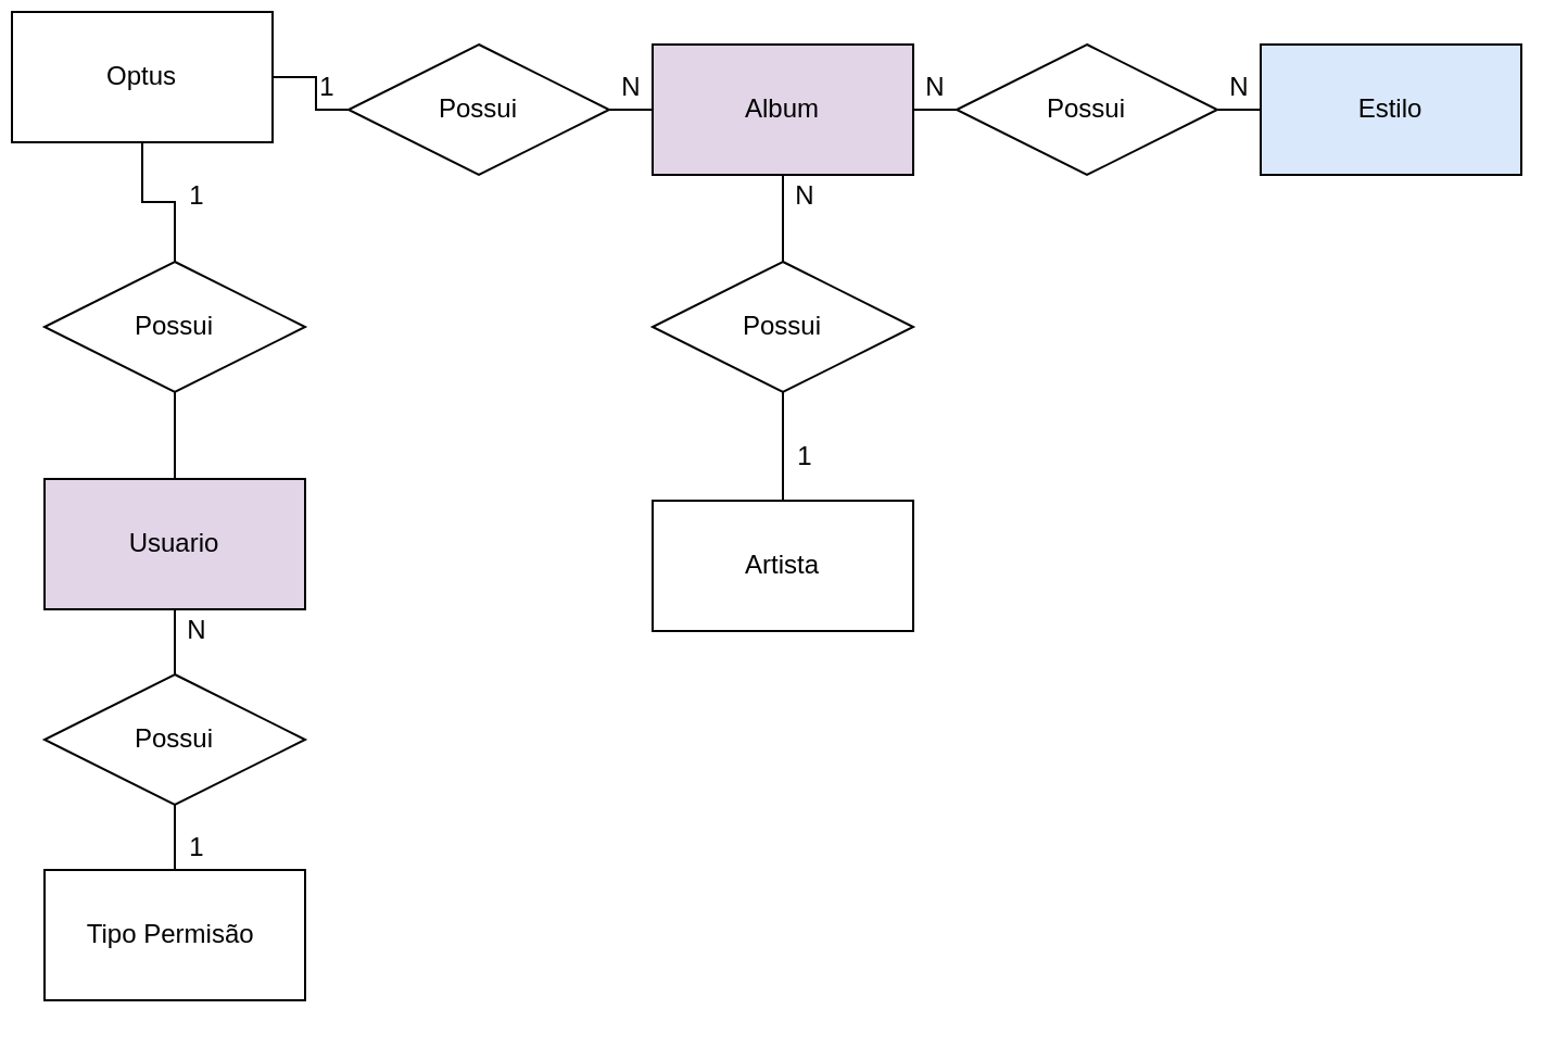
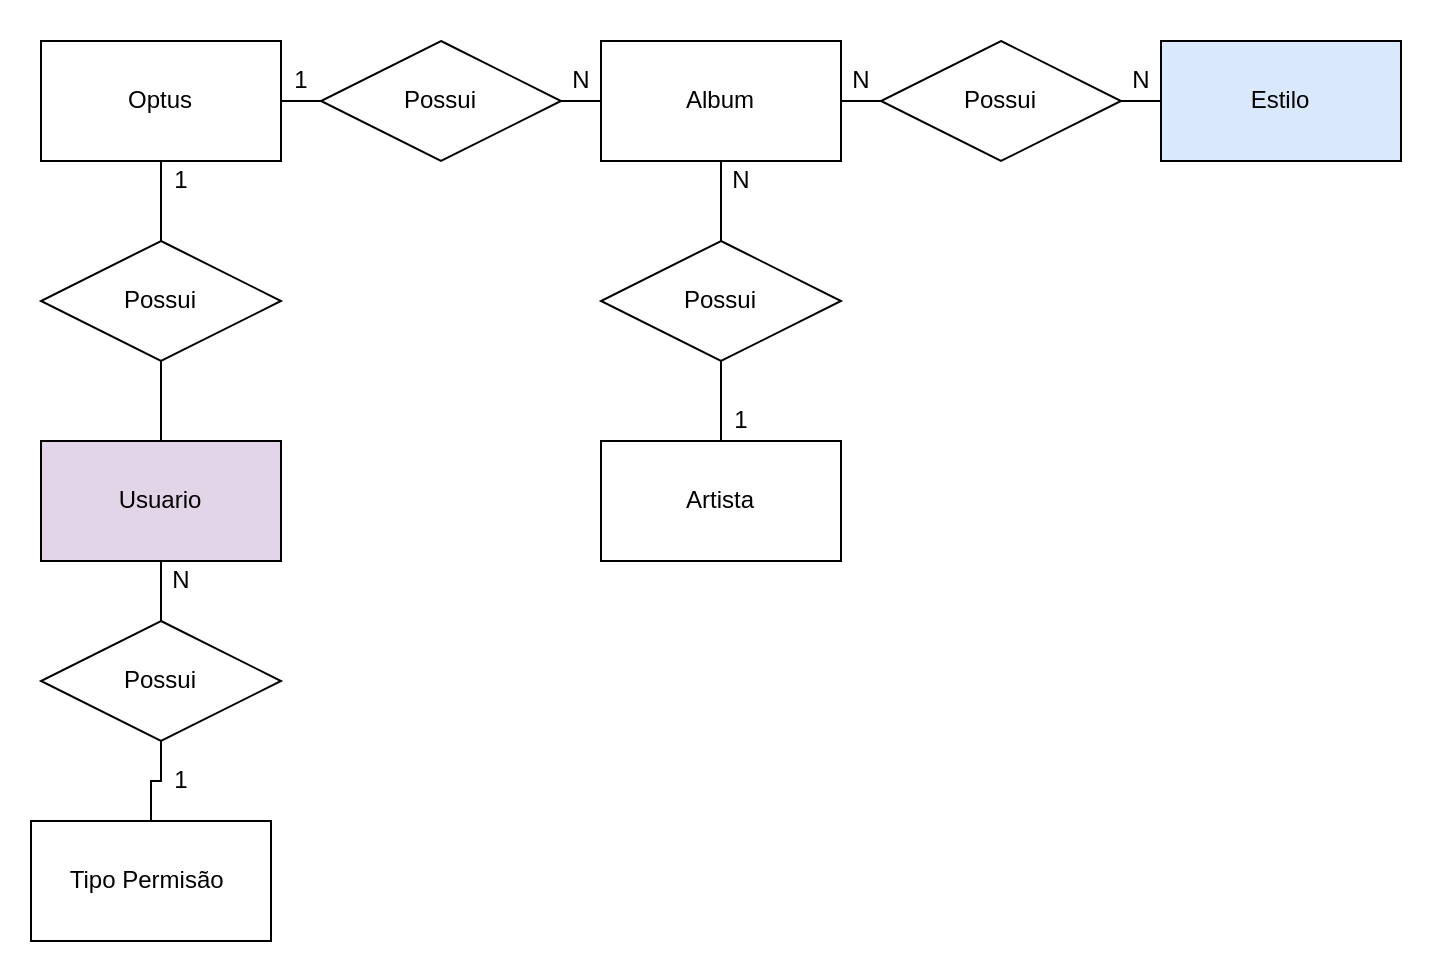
- <mxCell id="3" value="Optus" style="rounded=0;whiteSpace=wrap;html=1;" parent="1" vertex="1"><mxGeometry x="5" y="5" width="120" height="60" as="geometry" /></mxCell>
+ <mxCell id="3" value="Optus" style="rounded=0;whiteSpace=wrap;html=1;" parent="1" vertex="1"><mxGeometry x="20" y="20" width="120" height="60" as="geometry" /></mxCell>
- <mxCell id="5" value="Album" style="rounded=0;whiteSpace=wrap;html=1;fillColor=#e1d5e7;" parent="1" vertex="1"><mxGeometry x="300" y="20" width="120" height="60" as="geometry" /></mxCell>
+ <mxCell id="5" value="Album" style="rounded=0;whiteSpace=wrap;html=1;" parent="1" vertex="1"><mxGeometry x="300" y="20" width="120" height="60" as="geometry" /></mxCell>
- <mxCell id="27" value="Artista" style="rounded=0;whiteSpace=wrap;html=1;" vertex="1" parent="1"><mxGeometry x="300" y="230" width="120" height="60" as="geometry" /></mxCell>
+ <mxCell id="27" value="Artista" style="rounded=0;whiteSpace=wrap;html=1;" vertex="1" parent="1"><mxGeometry x="300" y="220" width="120" height="60" as="geometry" /></mxCell>
- <mxCell id="20" value="Tipo Permisão&amp;nbsp;" style="rounded=0;whiteSpace=wrap;html=1;" parent="1" vertex="1"><mxGeometry x="20" y="400" width="120" height="60" as="geometry" /></mxCell>
+ <mxCell id="20" value="Tipo Permisão&amp;nbsp;" style="rounded=0;whiteSpace=wrap;html=1;" parent="1" vertex="1"><mxGeometry x="15" y="410" width="120" height="60" as="geometry" /></mxCell>
